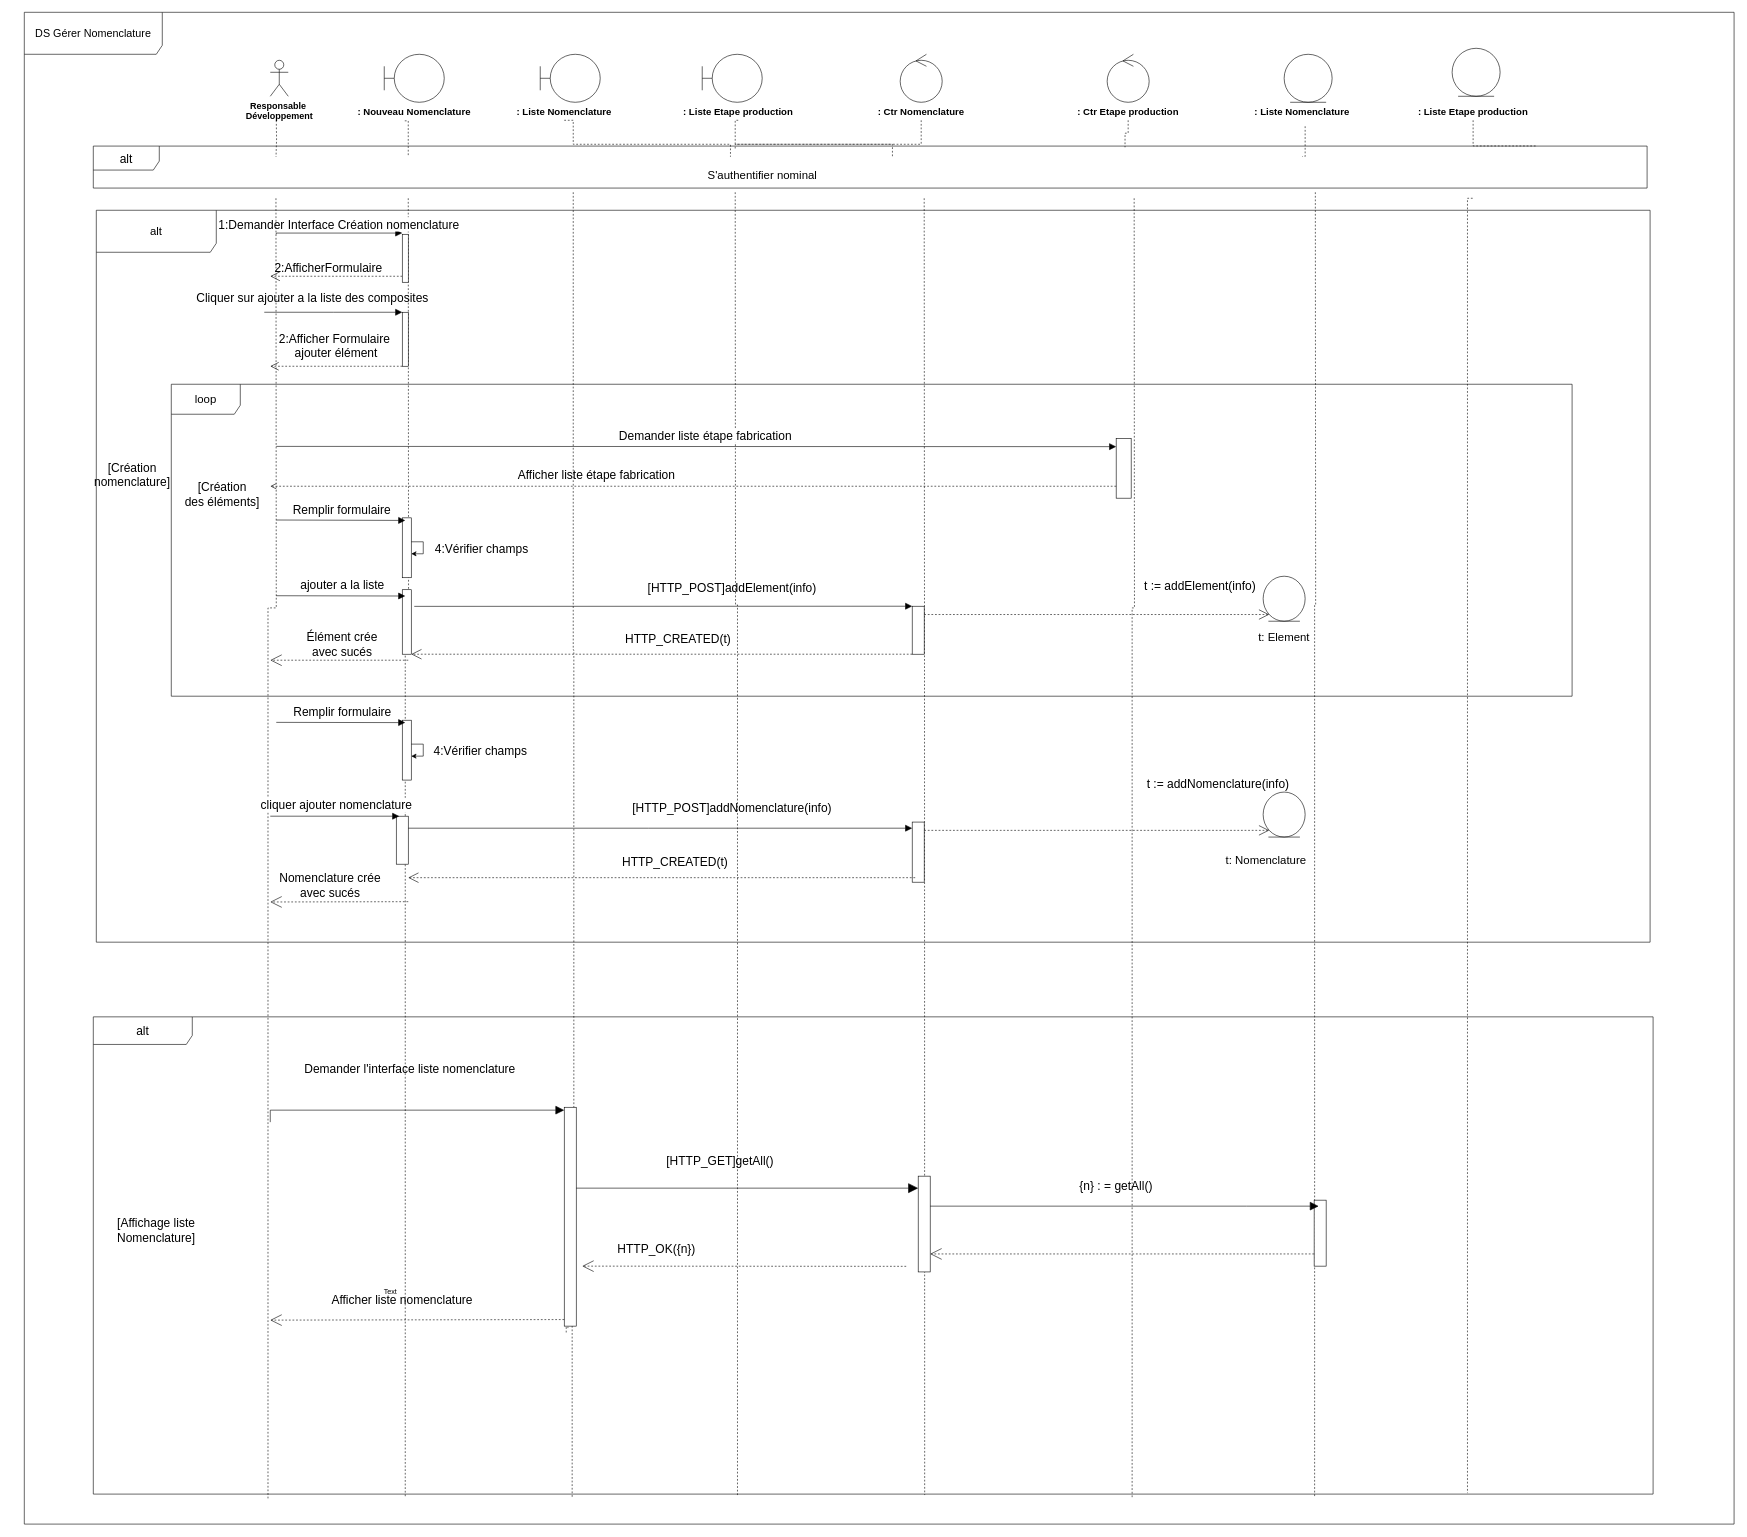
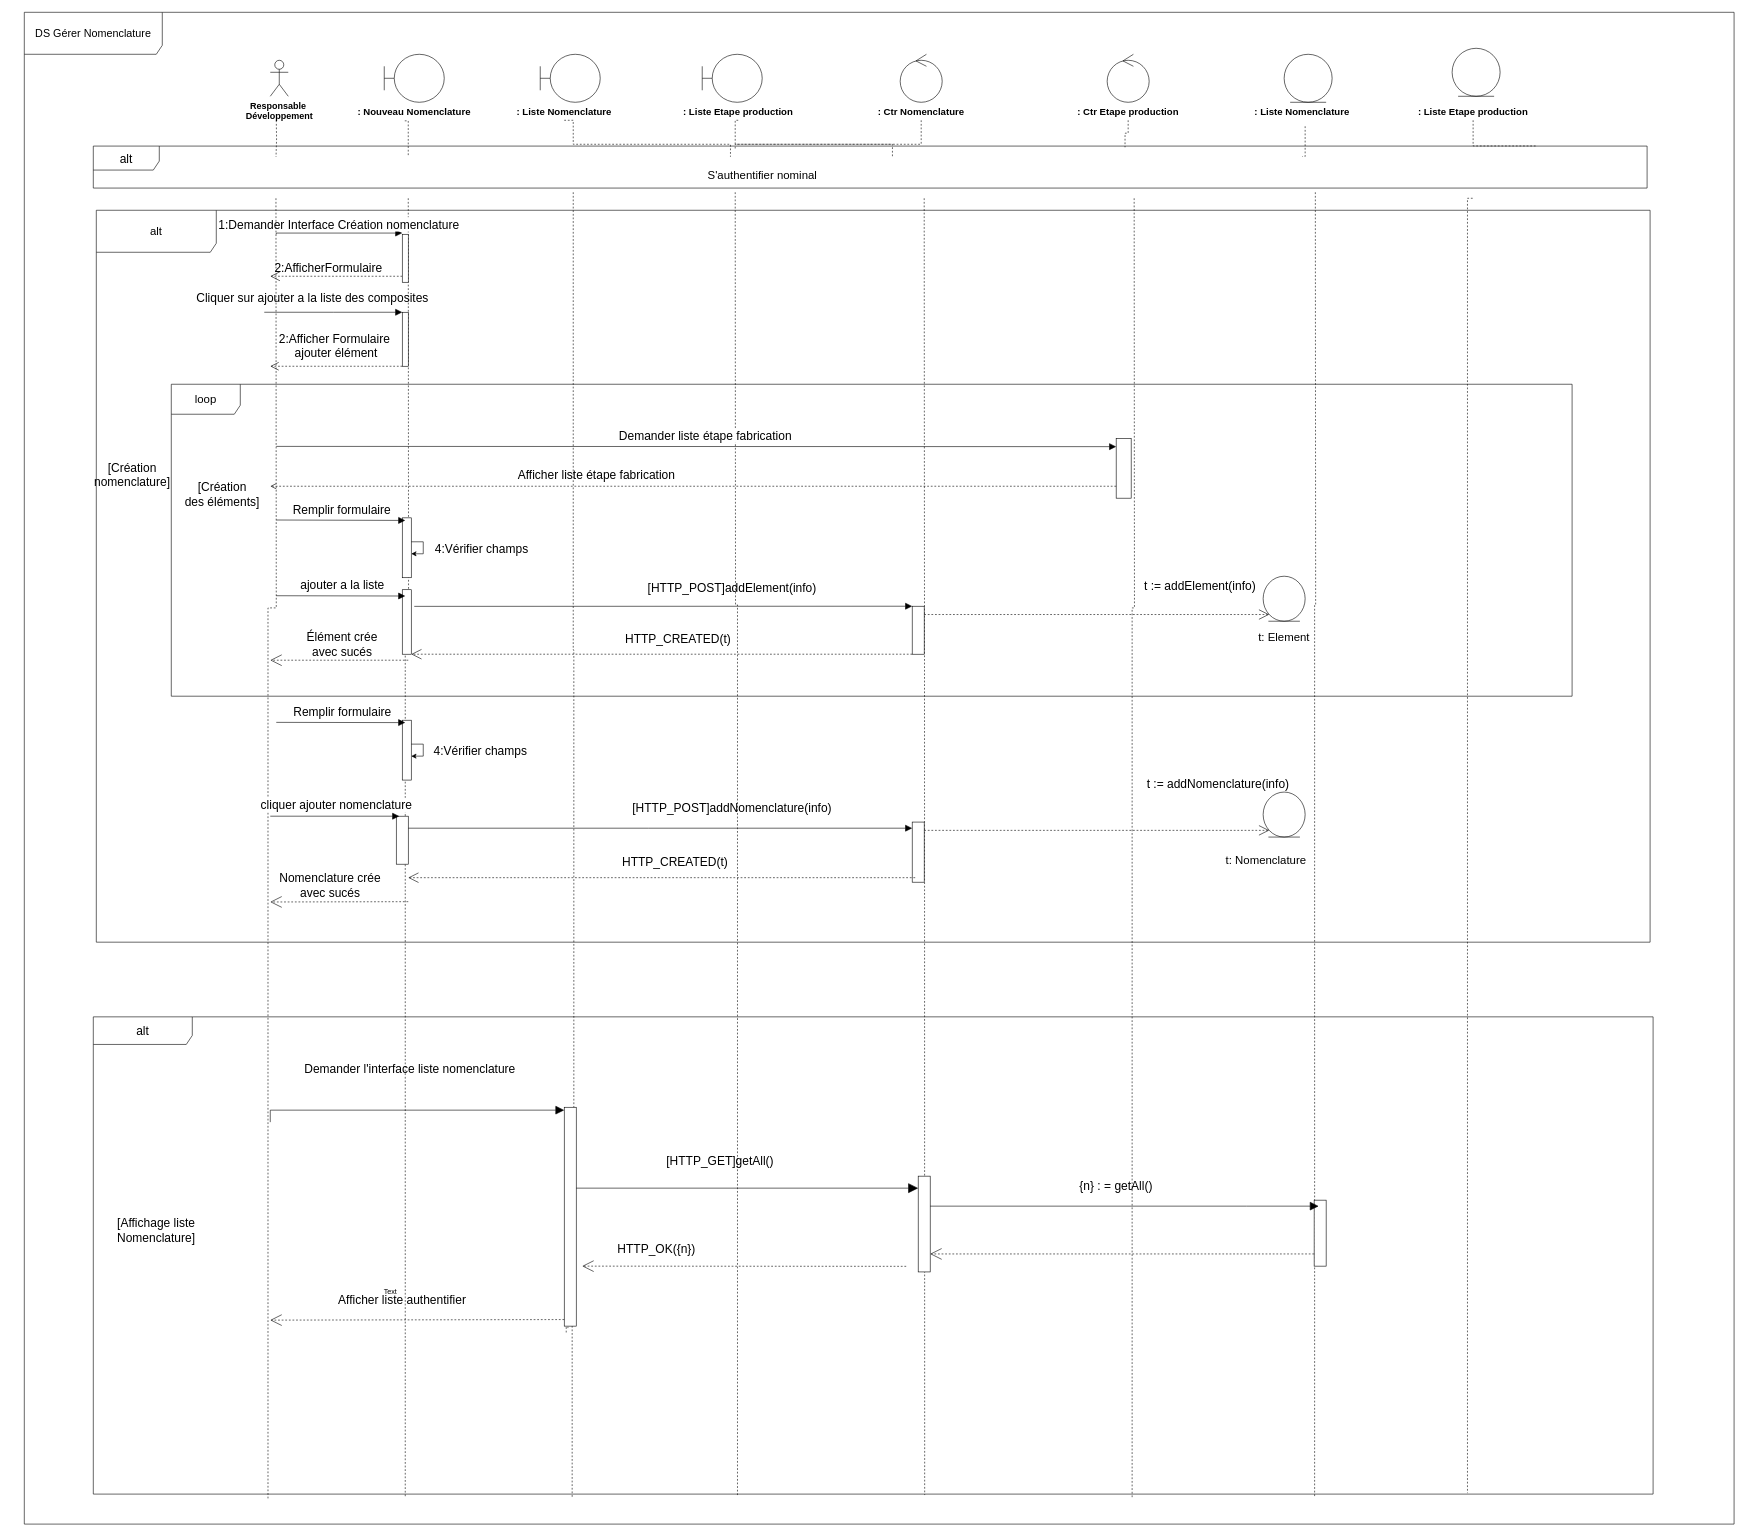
- <mxCell id="103" value="&lt;font style=&quot;font-size: 20px;&quot;&gt;Afficher liste nomenclature&lt;/font&gt;" style="text;html=1;strokeColor=none;fillColor=none;align=center;verticalAlign=middle;whiteSpace=wrap;rounded=0;" vertex="1" parent="1"><mxGeometry x="530" y="2150" width="280" height="30" as="geometry" /></mxCell>
+ <mxCell id="103" value="&lt;font style=&quot;font-size: 20px;&quot;&gt;Afficher liste authentifier&lt;/font&gt;" style="text;html=1;strokeColor=none;fillColor=none;align=center;verticalAlign=middle;whiteSpace=wrap;rounded=0;" vertex="1" parent="1"><mxGeometry x="530" y="2150" width="280" height="30" as="geometry" /></mxCell>
